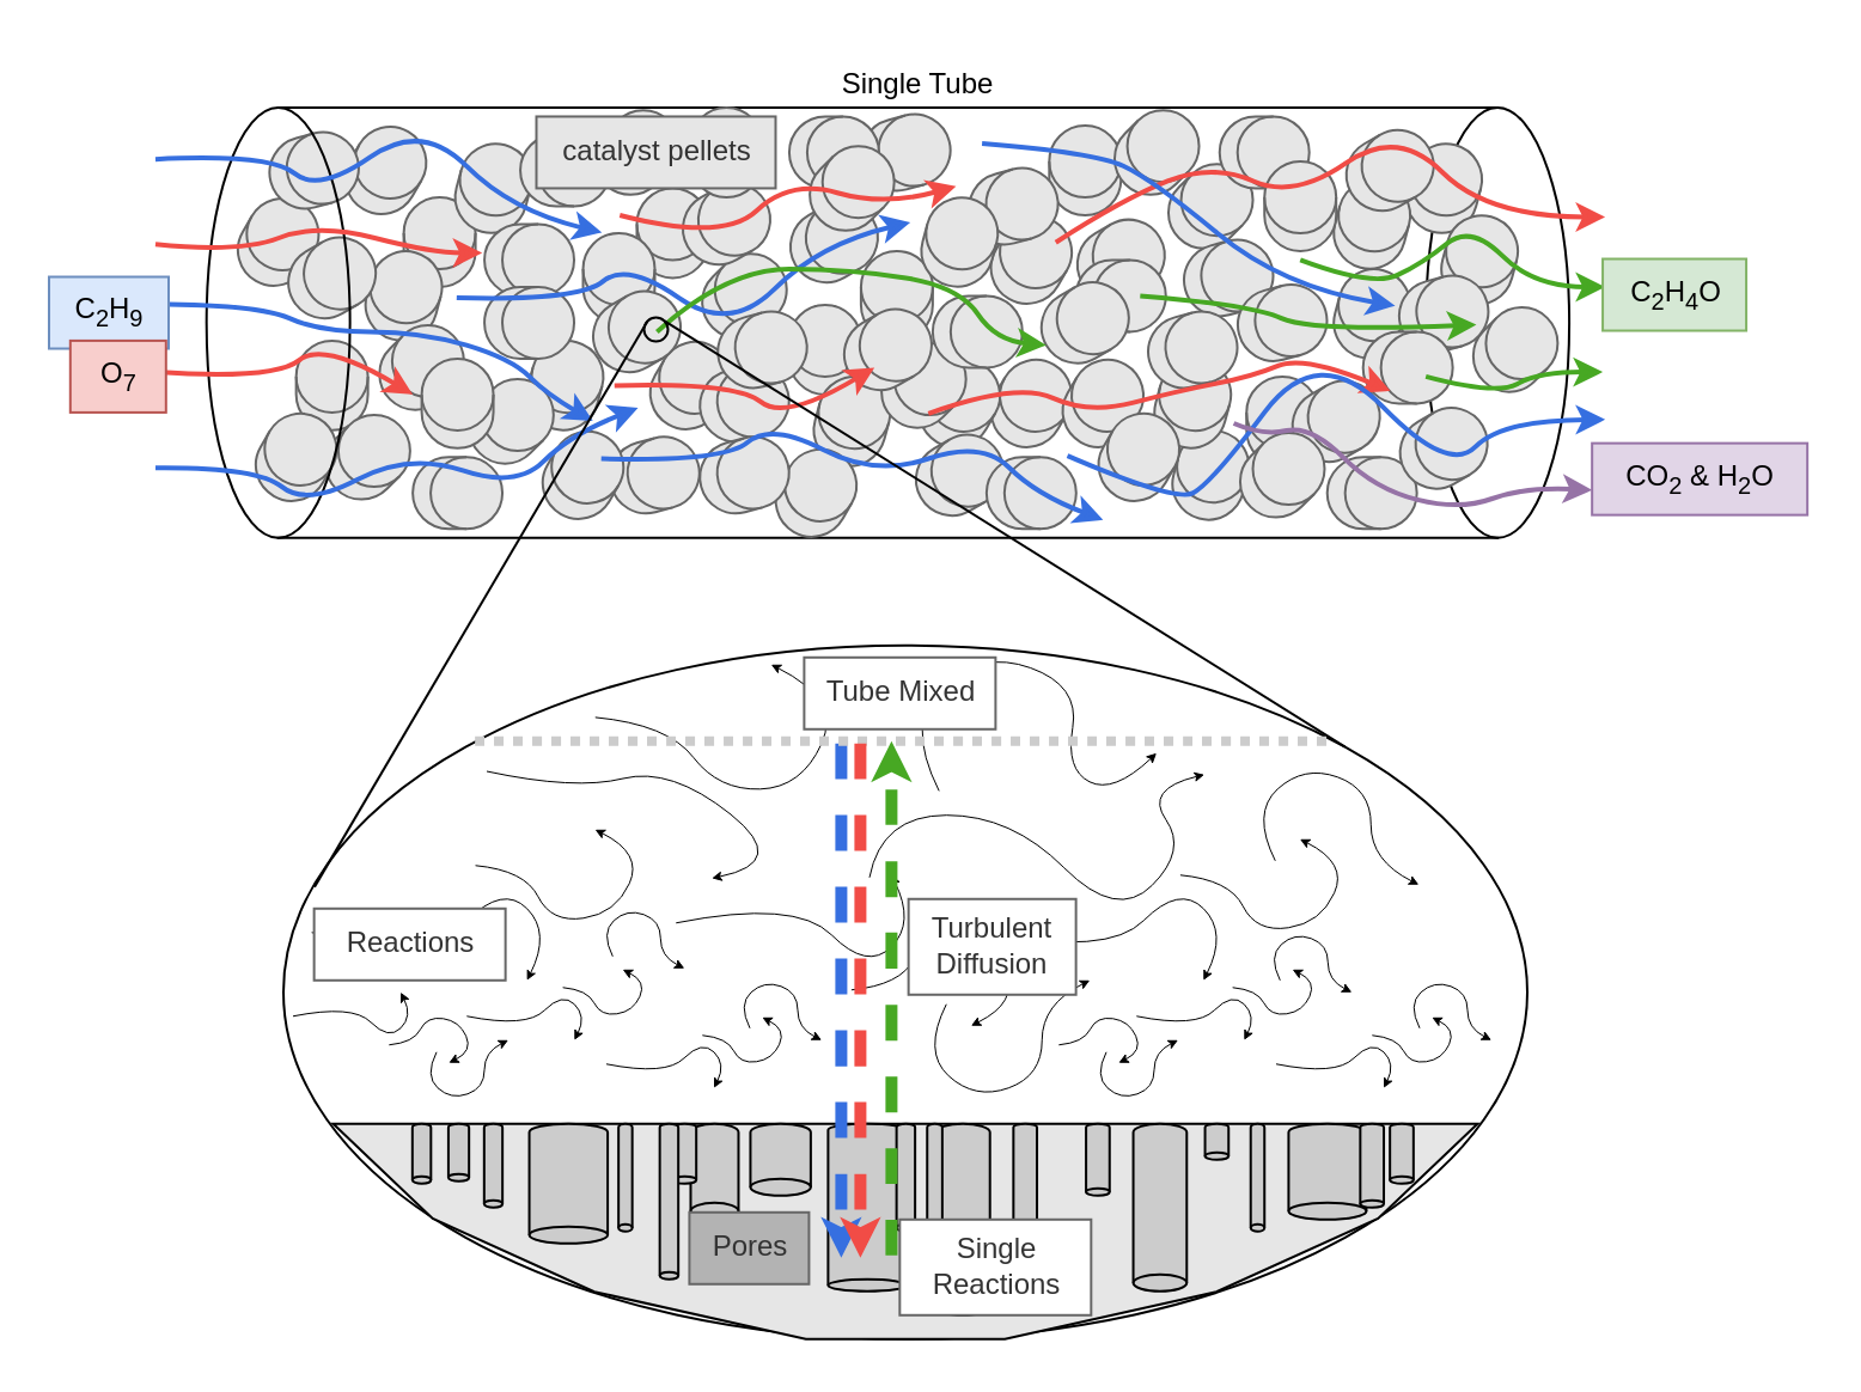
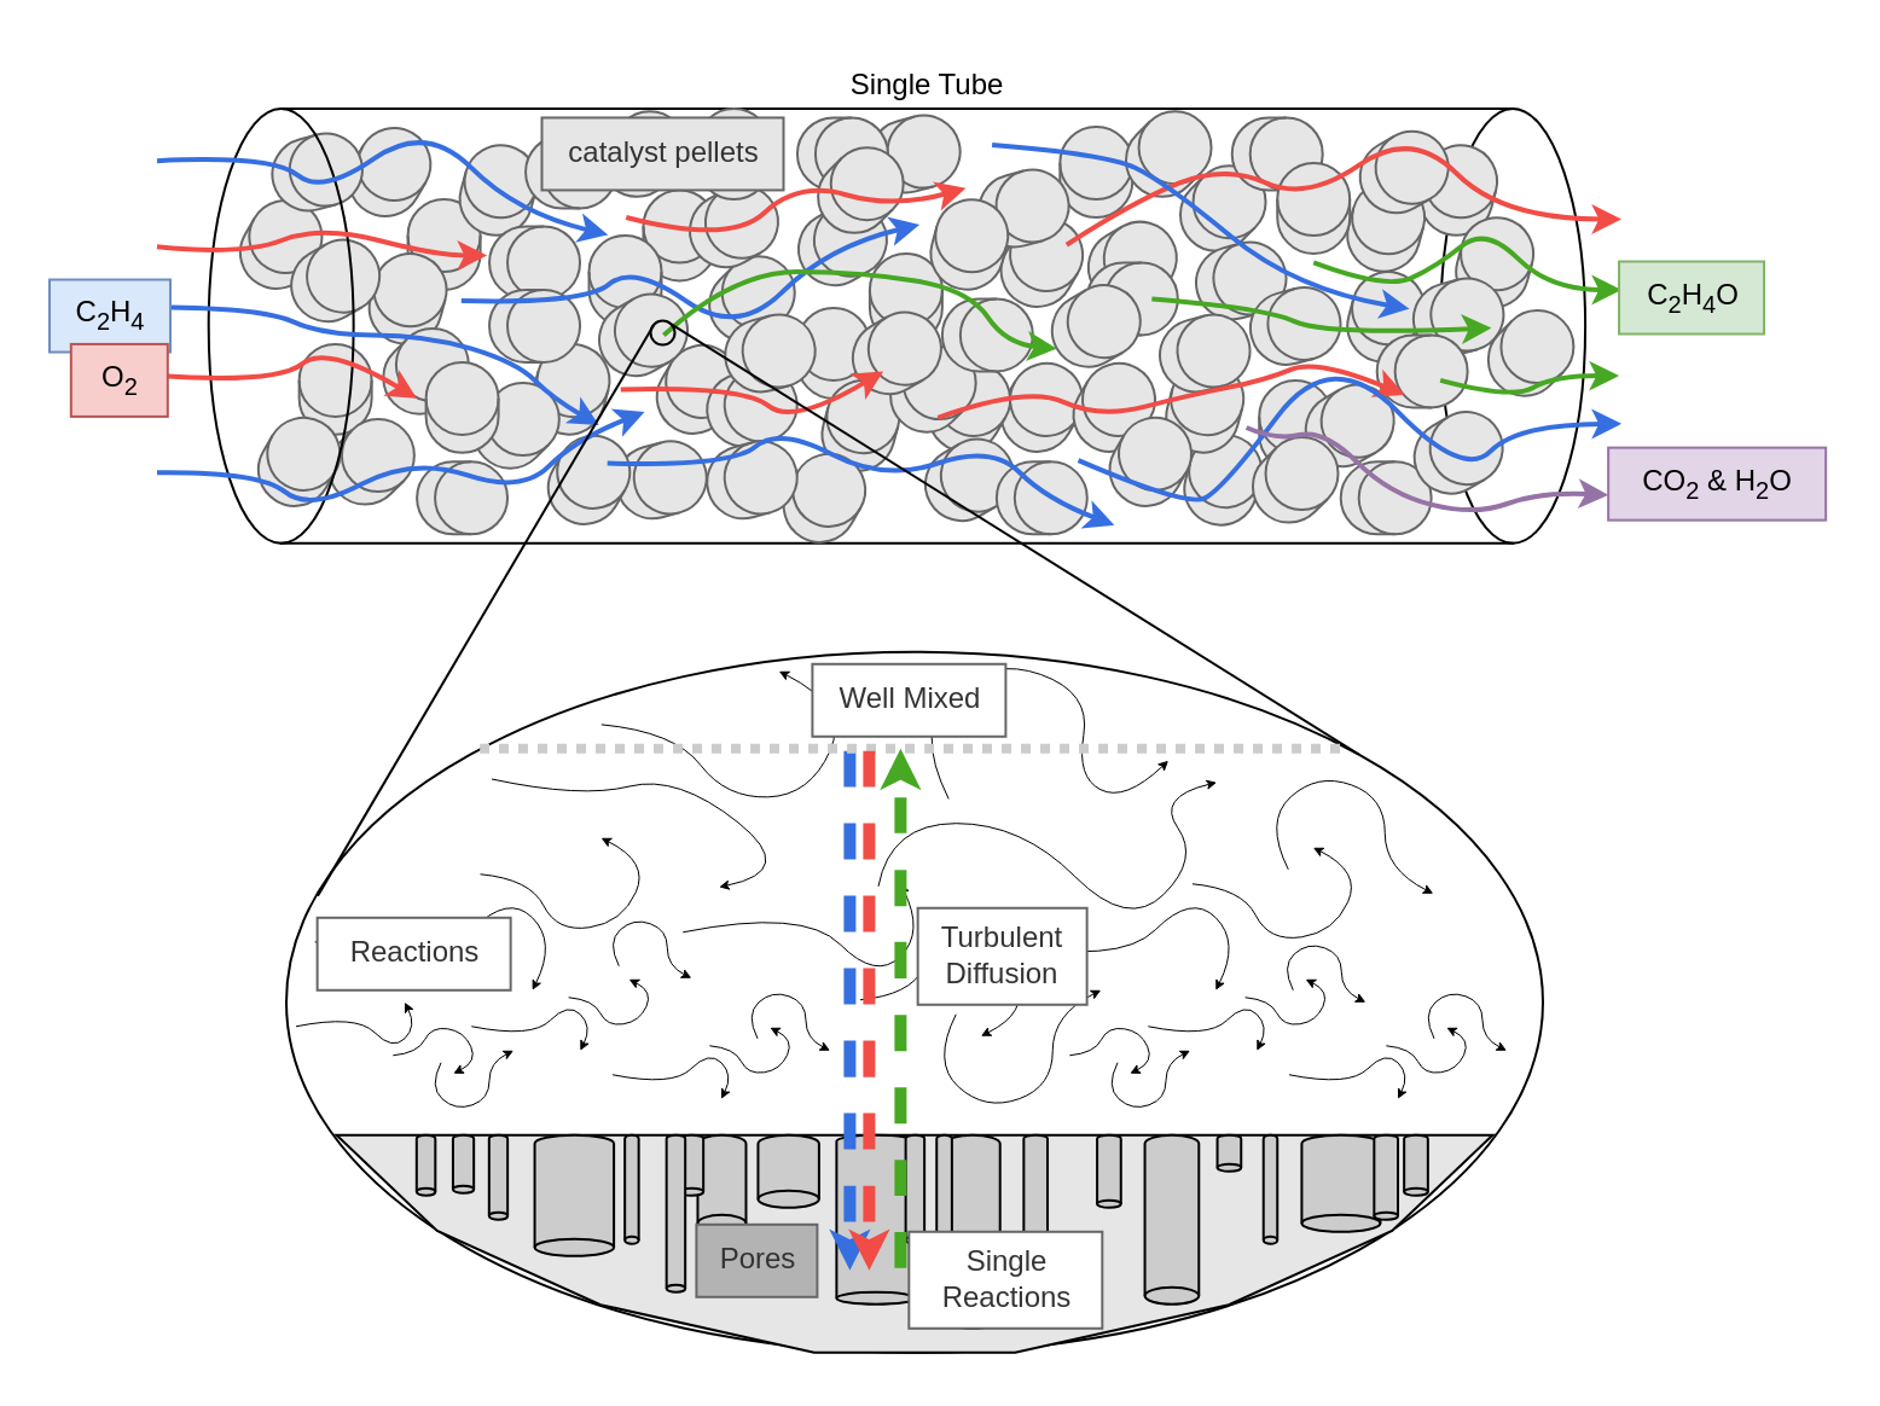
- <mxCell id="99" value="C&lt;sub&gt;2&lt;/sub&gt;H&lt;sub&gt;9&lt;/sub&gt;" style="text;html=1;align=center;verticalAlign=middle;resizable=0;points=[];autosize=1;strokeColor=#6c8ebf;fillColor=#dae8fc;" parent="1" vertex="1"><mxGeometry x="20" y="115.26" width="50" height="30" as="geometry" /></mxCell>
+ <mxCell id="99" value="C&lt;sub&gt;2&lt;/sub&gt;H&lt;sub&gt;4&lt;/sub&gt;" style="text;html=1;align=center;verticalAlign=middle;resizable=0;points=[];autosize=1;strokeColor=#6c8ebf;fillColor=#dae8fc;" parent="1" vertex="1"><mxGeometry x="20" y="115.26" width="50" height="30" as="geometry" /></mxCell>
- <mxCell id="101" value="O&lt;sub&gt;7&lt;/sub&gt;" style="text;html=1;align=center;verticalAlign=middle;resizable=0;points=[];autosize=1;strokeColor=#b85450;fillColor=#f8cecc;" parent="1" vertex="1"><mxGeometry x="28.898" y="141.953" width="40" height="30" as="geometry" /></mxCell>
+ <mxCell id="101" value="O&lt;sub&gt;2&lt;/sub&gt;" style="text;html=1;align=center;verticalAlign=middle;resizable=0;points=[];autosize=1;strokeColor=#b85450;fillColor=#f8cecc;" parent="1" vertex="1"><mxGeometry x="28.898" y="141.953" width="40" height="30" as="geometry" /></mxCell>
- <mxCell id="168" value="Tube Mixed" style="text;html=1;align=center;verticalAlign=middle;resizable=0;points=[];autosize=1;fillColor=#FFFFFF;fontColor=#333333;strokeColor=#666666;" parent="1" vertex="1"><mxGeometry x="335.7" y="274.39" width="80" height="30" as="geometry" /></mxCell>
+ <mxCell id="168" value="Well Mixed" style="text;html=1;align=center;verticalAlign=middle;resizable=0;points=[];autosize=1;fillColor=#FFFFFF;fontColor=#333333;strokeColor=#666666;" parent="1" vertex="1"><mxGeometry x="335.7" y="274.39" width="80" height="30" as="geometry" /></mxCell>
